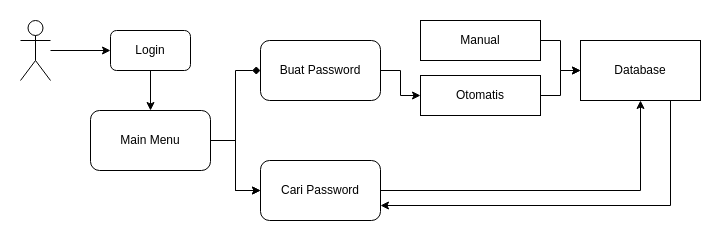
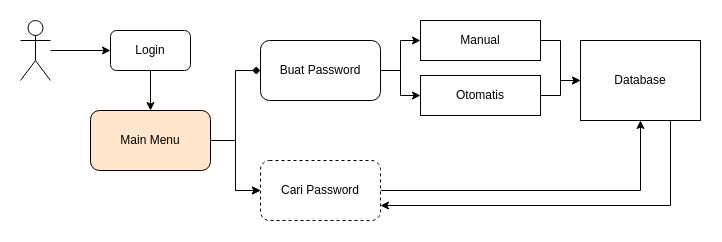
+ <mxCell id="10" style="edgeStyle=orthogonalEdgeStyle;rounded=0;orthogonalLoop=1;jettySize=auto;html=1;exitX=1;exitY=0.5;exitDx=0;exitDy=0;entryX=0;entryY=0.5;entryDx=0;entryDy=0;" edge="1" parent="1" source="12" target="16"><mxGeometry relative="1" as="geometry" /></mxCell>
- <mxCell id="20" value="Database" style="rounded=0;whiteSpace=wrap;html=1;" vertex="1" parent="1"><mxGeometry x="580" y="40" width="120" height="60" as="geometry" /></mxCell>
+ <mxCell id="20" value="Database" style="rounded=0;whiteSpace=wrap;html=1;" vertex="1" parent="1"><mxGeometry x="580" y="40" width="120" height="80" as="geometry" /></mxCell>
- <mxCell id="9" value="Main Menu" style="rounded=1;whiteSpace=wrap;html=1;" vertex="1" parent="1"><mxGeometry x="90" y="110" width="120" height="60" as="geometry" /></mxCell>
+ <mxCell id="9" value="Main Menu" style="rounded=1;whiteSpace=wrap;html=1;fillColor=#ffe6cc;" vertex="1" parent="1"><mxGeometry x="90" y="110" width="120" height="60" as="geometry" /></mxCell>
- <mxCell id="14" value="Cari Password" style="rounded=1;whiteSpace=wrap;html=1;" vertex="1" parent="1"><mxGeometry x="260" y="160" width="120" height="60" as="geometry" /></mxCell>
+ <mxCell id="14" value="Cari Password" style="rounded=1;whiteSpace=wrap;html=1;dashed=1;" vertex="1" parent="1"><mxGeometry x="260" y="160" width="120" height="60" as="geometry" /></mxCell>
